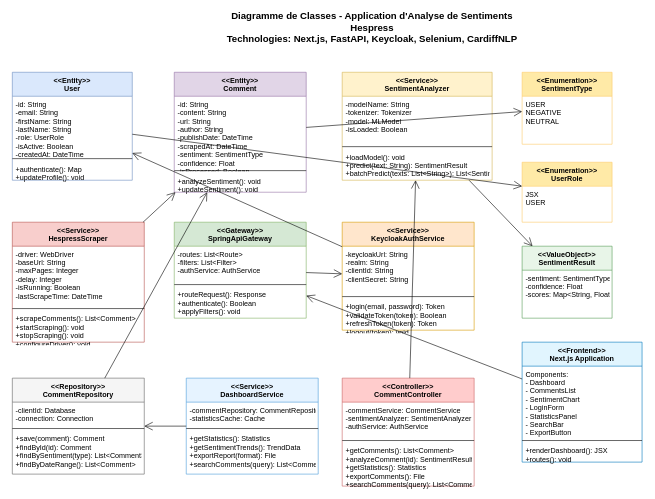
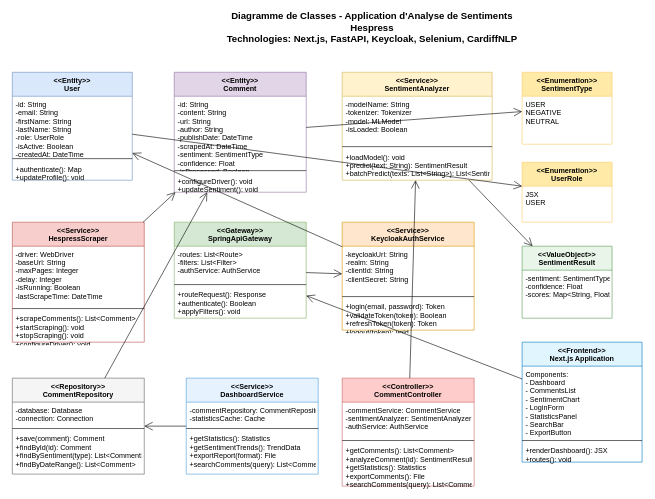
- <mxCell id="9" value="+analyzeSentiment(): void&#10;+updateSentiment(): void" style="text;strokeColor=none;fillColor=none;align=left;verticalAlign=top;spacingLeft=4;spacingRight=4;overflow=hidden;rotatable=0;points=[[0,0.5],[1,0.5]];portConstraint=eastwest;" parent="6" vertex="1"><mxGeometry y="168" width="220" height="32" as="geometry" /></mxCell>
+ <mxCell id="9" value="+configureDriver(): void&#10;+updateSentiment(): void" style="text;strokeColor=none;fillColor=none;align=left;verticalAlign=top;spacingLeft=4;spacingRight=4;overflow=hidden;rotatable=0;points=[[0,0.5],[1,0.5]];portConstraint=eastwest;" parent="6" vertex="1"><mxGeometry y="168" width="220" height="32" as="geometry" /></mxCell>
- <mxCell id="27" value="-clientId: Database&#10;-connection: Connection" style="text;strokeColor=none;fillColor=none;align=left;verticalAlign=top;spacingLeft=4;spacingRight=4;overflow=hidden;rotatable=0;points=[[0,0.5],[1,0.5]];portConstraint=eastwest;" parent="26" vertex="1"><mxGeometry y="40" width="220" height="40" as="geometry" /></mxCell>
+ <mxCell id="27" value="-database: Database&#10;-connection: Connection" style="text;strokeColor=none;fillColor=none;align=left;verticalAlign=top;spacingLeft=4;spacingRight=4;overflow=hidden;rotatable=0;points=[[0,0.5],[1,0.5]];portConstraint=eastwest;" parent="26" vertex="1"><mxGeometry y="40" width="220" height="40" as="geometry" /></mxCell>
